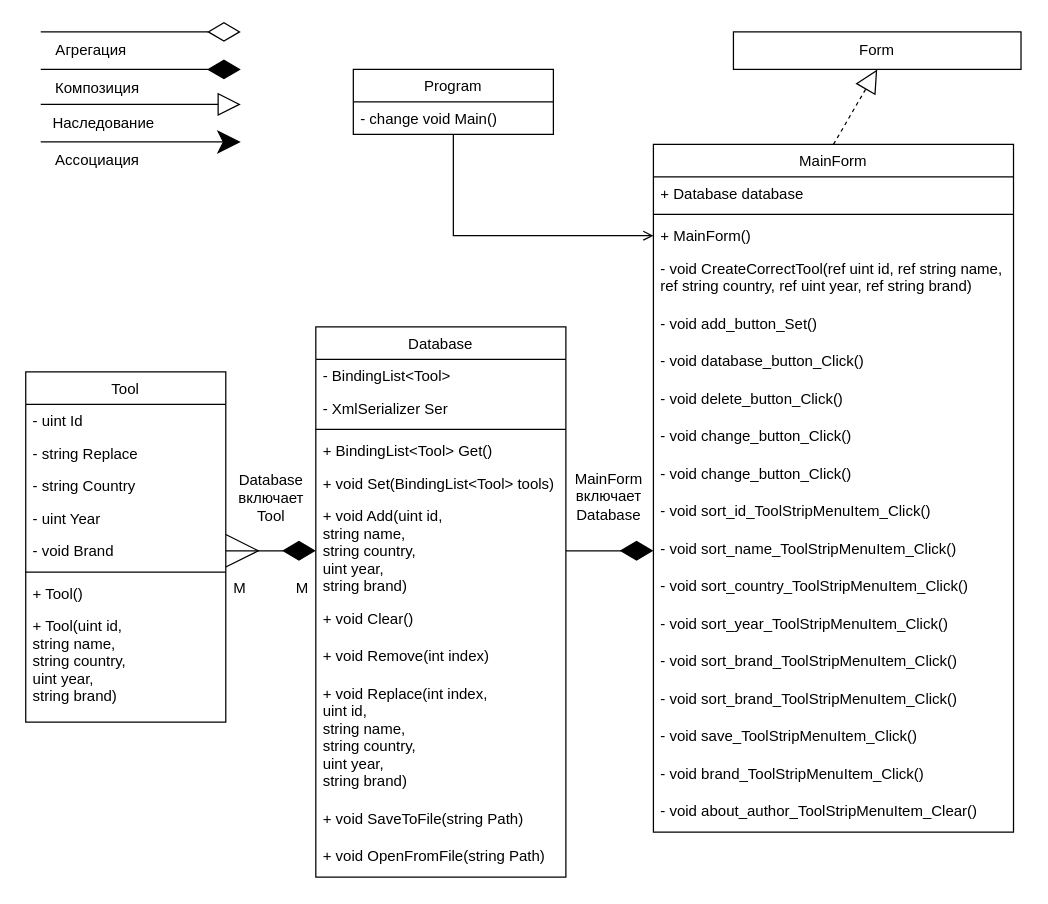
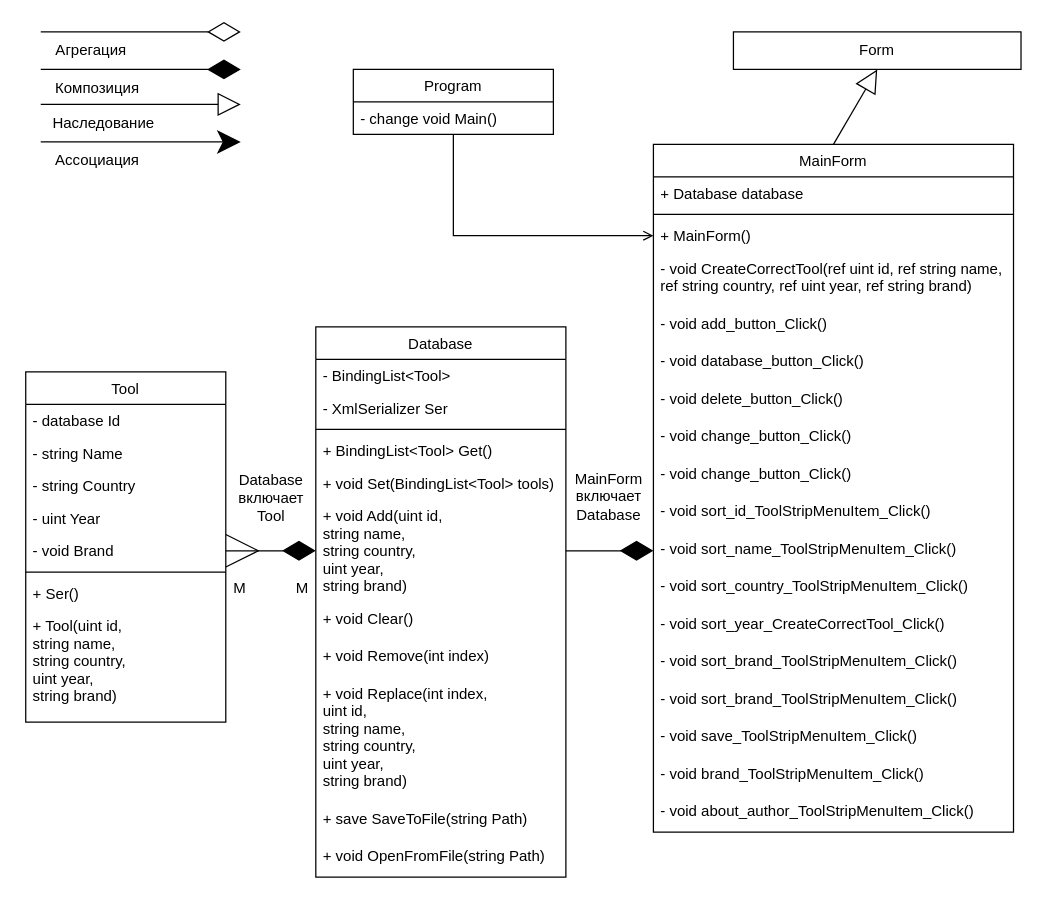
- <mxCell id="46" value="&lt;br&gt;" style="endArrow=block;endSize=16;endFill=0;html=1;rounded=0;exitX=0.5;exitY=0;exitDx=0;exitDy=0;entryX=0.5;entryY=1;entryDx=0;entryDy=0;dashed=1;" edge="1" parent="1" source="23" target="45"><mxGeometry width="160" relative="1" as="geometry"><mxPoint x="570" y="350" as="sourcePoint" /><mxPoint x="730" y="350" as="targetPoint" /></mxGeometry></mxCell>
+ <mxCell id="46" value="&lt;br&gt;" style="endArrow=block;endSize=16;endFill=0;html=1;rounded=0;exitX=0.5;exitY=0;exitDx=0;exitDy=0;entryX=0.5;entryY=1;entryDx=0;entryDy=0;" edge="1" parent="1" source="23" target="45"><mxGeometry width="160" relative="1" as="geometry"><mxPoint x="570" y="350" as="sourcePoint" /><mxPoint x="730" y="350" as="targetPoint" /></mxGeometry></mxCell>
- <mxCell id="28" value="- void add_button_Set()" style="text;align=left;verticalAlign=top;spacingLeft=4;spacingRight=4;overflow=hidden;rotatable=0;points=[[0,0.5],[1,0.5]];portConstraint=eastwest;fontStyle=0" vertex="1" parent="23"><mxGeometry y="130" width="288" height="30" as="geometry" /></mxCell>
+ <mxCell id="28" value="- void add_button_Click()" style="text;align=left;verticalAlign=top;spacingLeft=4;spacingRight=4;overflow=hidden;rotatable=0;points=[[0,0.5],[1,0.5]];portConstraint=eastwest;fontStyle=0" vertex="1" parent="23"><mxGeometry y="130" width="288" height="30" as="geometry" /></mxCell>
- <mxCell id="3" value="- uint Id" style="text;align=left;verticalAlign=top;spacingLeft=4;spacingRight=4;overflow=hidden;rotatable=0;points=[[0,0.5],[1,0.5]];portConstraint=eastwest;" parent="2" vertex="1"><mxGeometry y="26" width="160" height="26" as="geometry" /></mxCell>
+ <mxCell id="3" value="- database Id" style="text;align=left;verticalAlign=top;spacingLeft=4;spacingRight=4;overflow=hidden;rotatable=0;points=[[0,0.5],[1,0.5]];portConstraint=eastwest;" parent="2" vertex="1"><mxGeometry y="26" width="160" height="26" as="geometry" /></mxCell>
- <mxCell id="4" value="- string Replace" style="text;align=left;verticalAlign=top;spacingLeft=4;spacingRight=4;overflow=hidden;rotatable=0;points=[[0,0.5],[1,0.5]];portConstraint=eastwest;rounded=0;shadow=0;html=0;" parent="2" vertex="1"><mxGeometry y="52" width="160" height="26" as="geometry" /></mxCell>
+ <mxCell id="4" value="- string Name" style="text;align=left;verticalAlign=top;spacingLeft=4;spacingRight=4;overflow=hidden;rotatable=0;points=[[0,0.5],[1,0.5]];portConstraint=eastwest;rounded=0;shadow=0;html=0;" parent="2" vertex="1"><mxGeometry y="52" width="160" height="26" as="geometry" /></mxCell>
- <mxCell id="9" value="+ Tool()" style="text;align=left;verticalAlign=top;spacingLeft=4;spacingRight=4;overflow=hidden;rotatable=0;points=[[0,0.5],[1,0.5]];portConstraint=eastwest;fontStyle=0" parent="2" vertex="1"><mxGeometry y="164" width="160" height="26" as="geometry" /></mxCell>
+ <mxCell id="9" value="+ Ser()" style="text;align=left;verticalAlign=top;spacingLeft=4;spacingRight=4;overflow=hidden;rotatable=0;points=[[0,0.5],[1,0.5]];portConstraint=eastwest;fontStyle=0" parent="2" vertex="1"><mxGeometry y="164" width="160" height="26" as="geometry" /></mxCell>
- <mxCell id="36" value="- void sort_year_ToolStripMenuItem_Click()" style="text;align=left;verticalAlign=top;spacingLeft=4;spacingRight=4;overflow=hidden;rotatable=0;points=[[0,0.5],[1,0.5]];portConstraint=eastwest;fontStyle=0" vertex="1" parent="23"><mxGeometry y="370" width="288" height="30" as="geometry" /></mxCell>
+ <mxCell id="36" value="- void sort_year_CreateCorrectTool_Click()" style="text;align=left;verticalAlign=top;spacingLeft=4;spacingRight=4;overflow=hidden;rotatable=0;points=[[0,0.5],[1,0.5]];portConstraint=eastwest;fontStyle=0" vertex="1" parent="23"><mxGeometry y="370" width="288" height="30" as="geometry" /></mxCell>
- <mxCell id="41" value="- void about_author_ToolStripMenuItem_Clear()" style="text;align=left;verticalAlign=top;spacingLeft=4;spacingRight=4;overflow=hidden;rotatable=0;points=[[0,0.5],[1,0.5]];portConstraint=eastwest;fontStyle=0" vertex="1" parent="23"><mxGeometry y="520" width="288" height="30" as="geometry" /></mxCell>
+ <mxCell id="41" value="- void about_author_ToolStripMenuItem_Click()" style="text;align=left;verticalAlign=top;spacingLeft=4;spacingRight=4;overflow=hidden;rotatable=0;points=[[0,0.5],[1,0.5]];portConstraint=eastwest;fontStyle=0" vertex="1" parent="23"><mxGeometry y="520" width="288" height="30" as="geometry" /></mxCell>
- <mxCell id="21" value="+ void SaveToFile(string Path)" style="text;align=left;verticalAlign=top;spacingLeft=4;spacingRight=4;overflow=hidden;rotatable=0;points=[[0,0.5],[1,0.5]];portConstraint=eastwest;rounded=0;shadow=0;html=0;" vertex="1" parent="11"><mxGeometry y="380" width="200" height="30" as="geometry" /></mxCell>
+ <mxCell id="21" value="+ save SaveToFile(string Path)" style="text;align=left;verticalAlign=top;spacingLeft=4;spacingRight=4;overflow=hidden;rotatable=0;points=[[0,0.5],[1,0.5]];portConstraint=eastwest;rounded=0;shadow=0;html=0;" vertex="1" parent="11"><mxGeometry y="380" width="200" height="30" as="geometry" /></mxCell>
